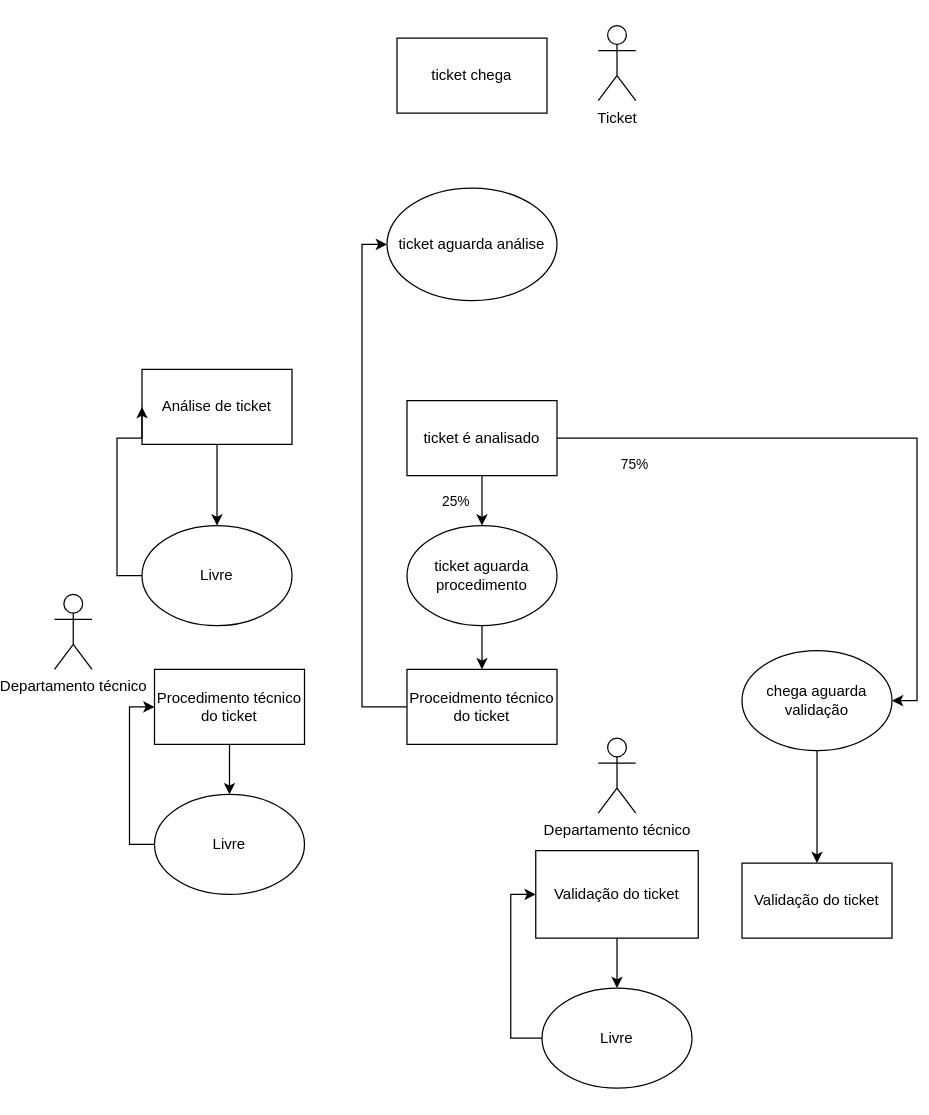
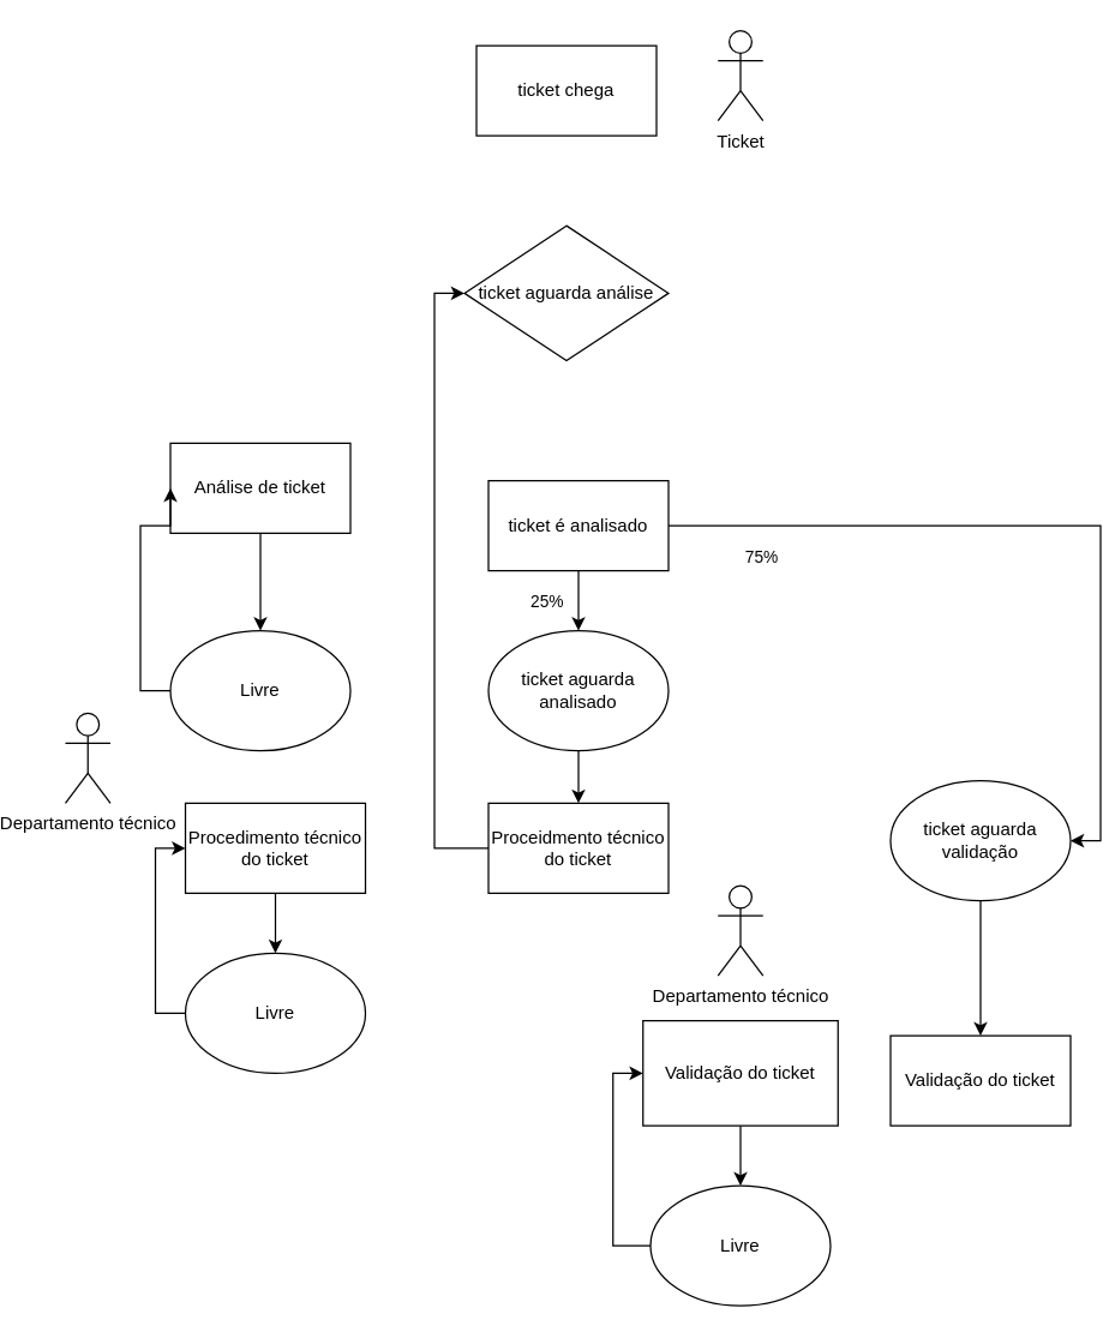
- <mxCell id="3" value="ticket aguarda análise" style="ellipse;whiteSpace=wrap;html=1;" vertex="1" parent="1"><mxGeometry x="286" y="150" width="136" height="90" as="geometry" /></mxCell>
+ <mxCell id="3" value="ticket aguarda análise" style="rhombus;whiteSpace=wrap;html=1;" vertex="1" parent="1"><mxGeometry x="286" y="150" width="136" height="90" as="geometry" /></mxCell>
- <mxCell id="12" value="ticket aguarda procedimento" style="ellipse;whiteSpace=wrap;html=1;" vertex="1" parent="1"><mxGeometry x="302" y="420" width="120" height="80" as="geometry" /></mxCell>
+ <mxCell id="12" value="ticket aguarda analisado" style="ellipse;whiteSpace=wrap;html=1;" vertex="1" parent="1"><mxGeometry x="302" y="420" width="120" height="80" as="geometry" /></mxCell>
- <mxCell id="17" value="chega aguarda validação" style="ellipse;whiteSpace=wrap;html=1;" vertex="1" parent="1"><mxGeometry x="570" y="520" width="120" height="80" as="geometry" /></mxCell>
+ <mxCell id="17" value="ticket aguarda validação" style="ellipse;whiteSpace=wrap;html=1;" vertex="1" parent="1"><mxGeometry x="570" y="520" width="120" height="80" as="geometry" /></mxCell>
